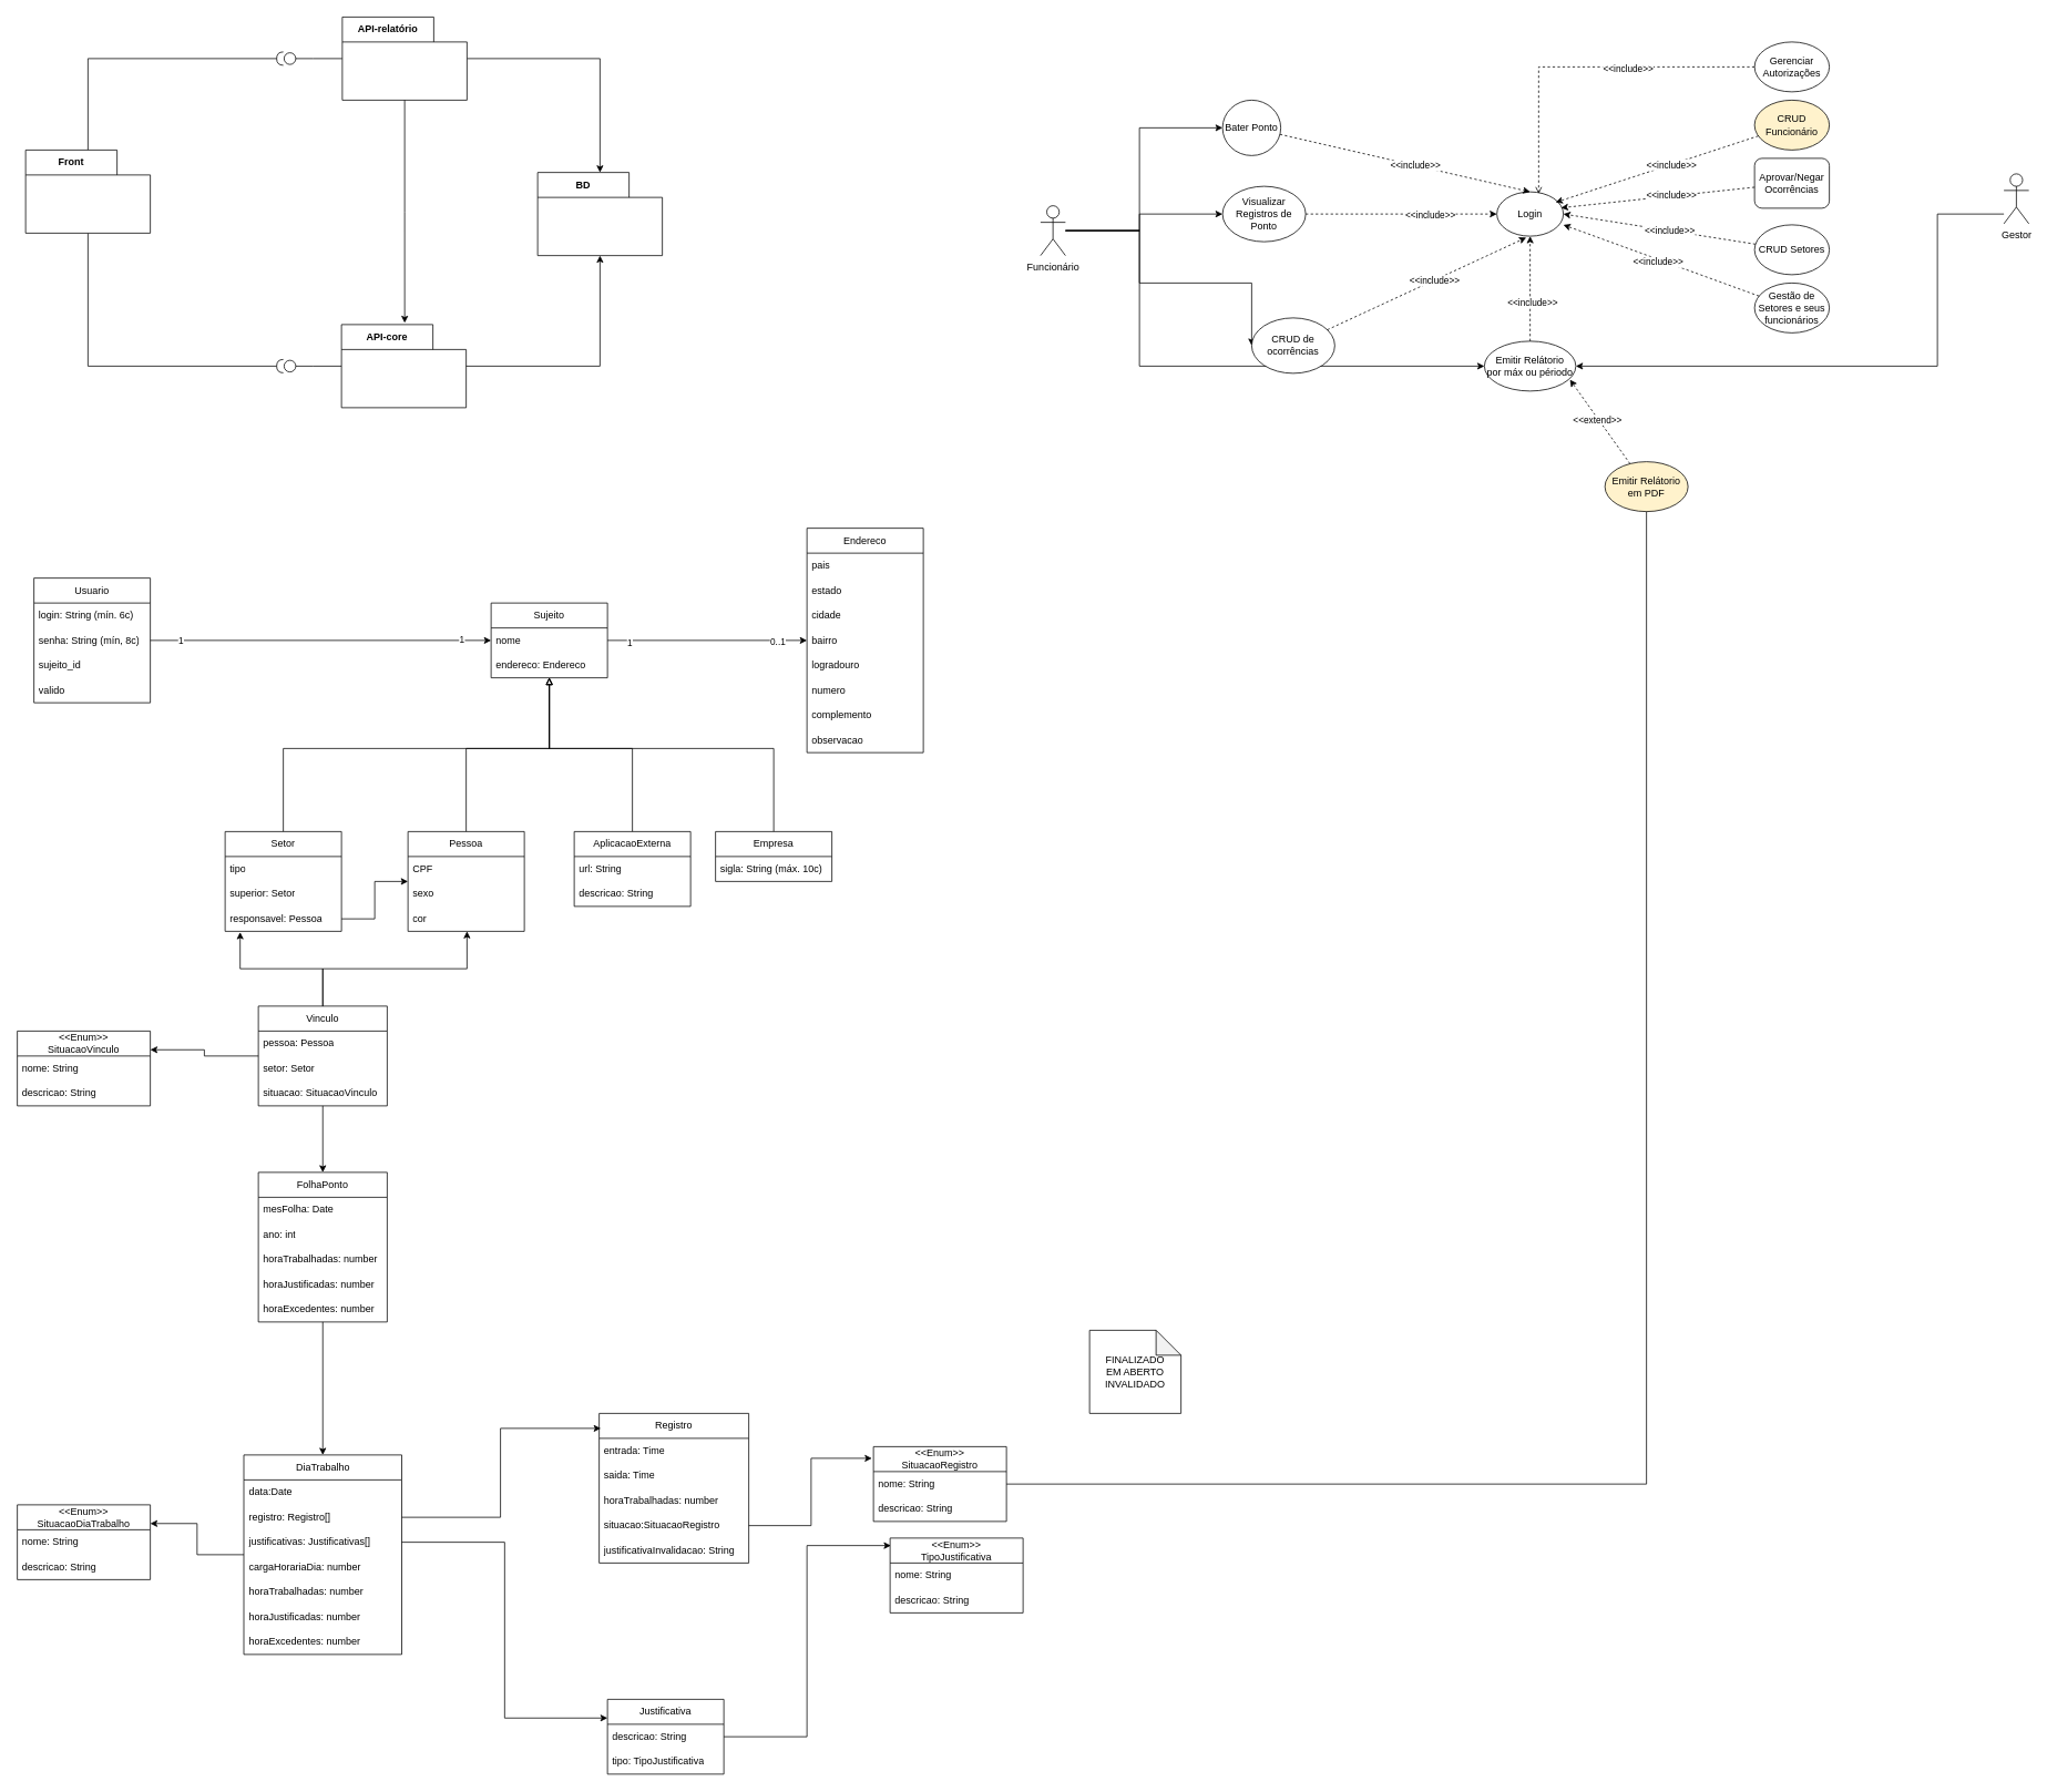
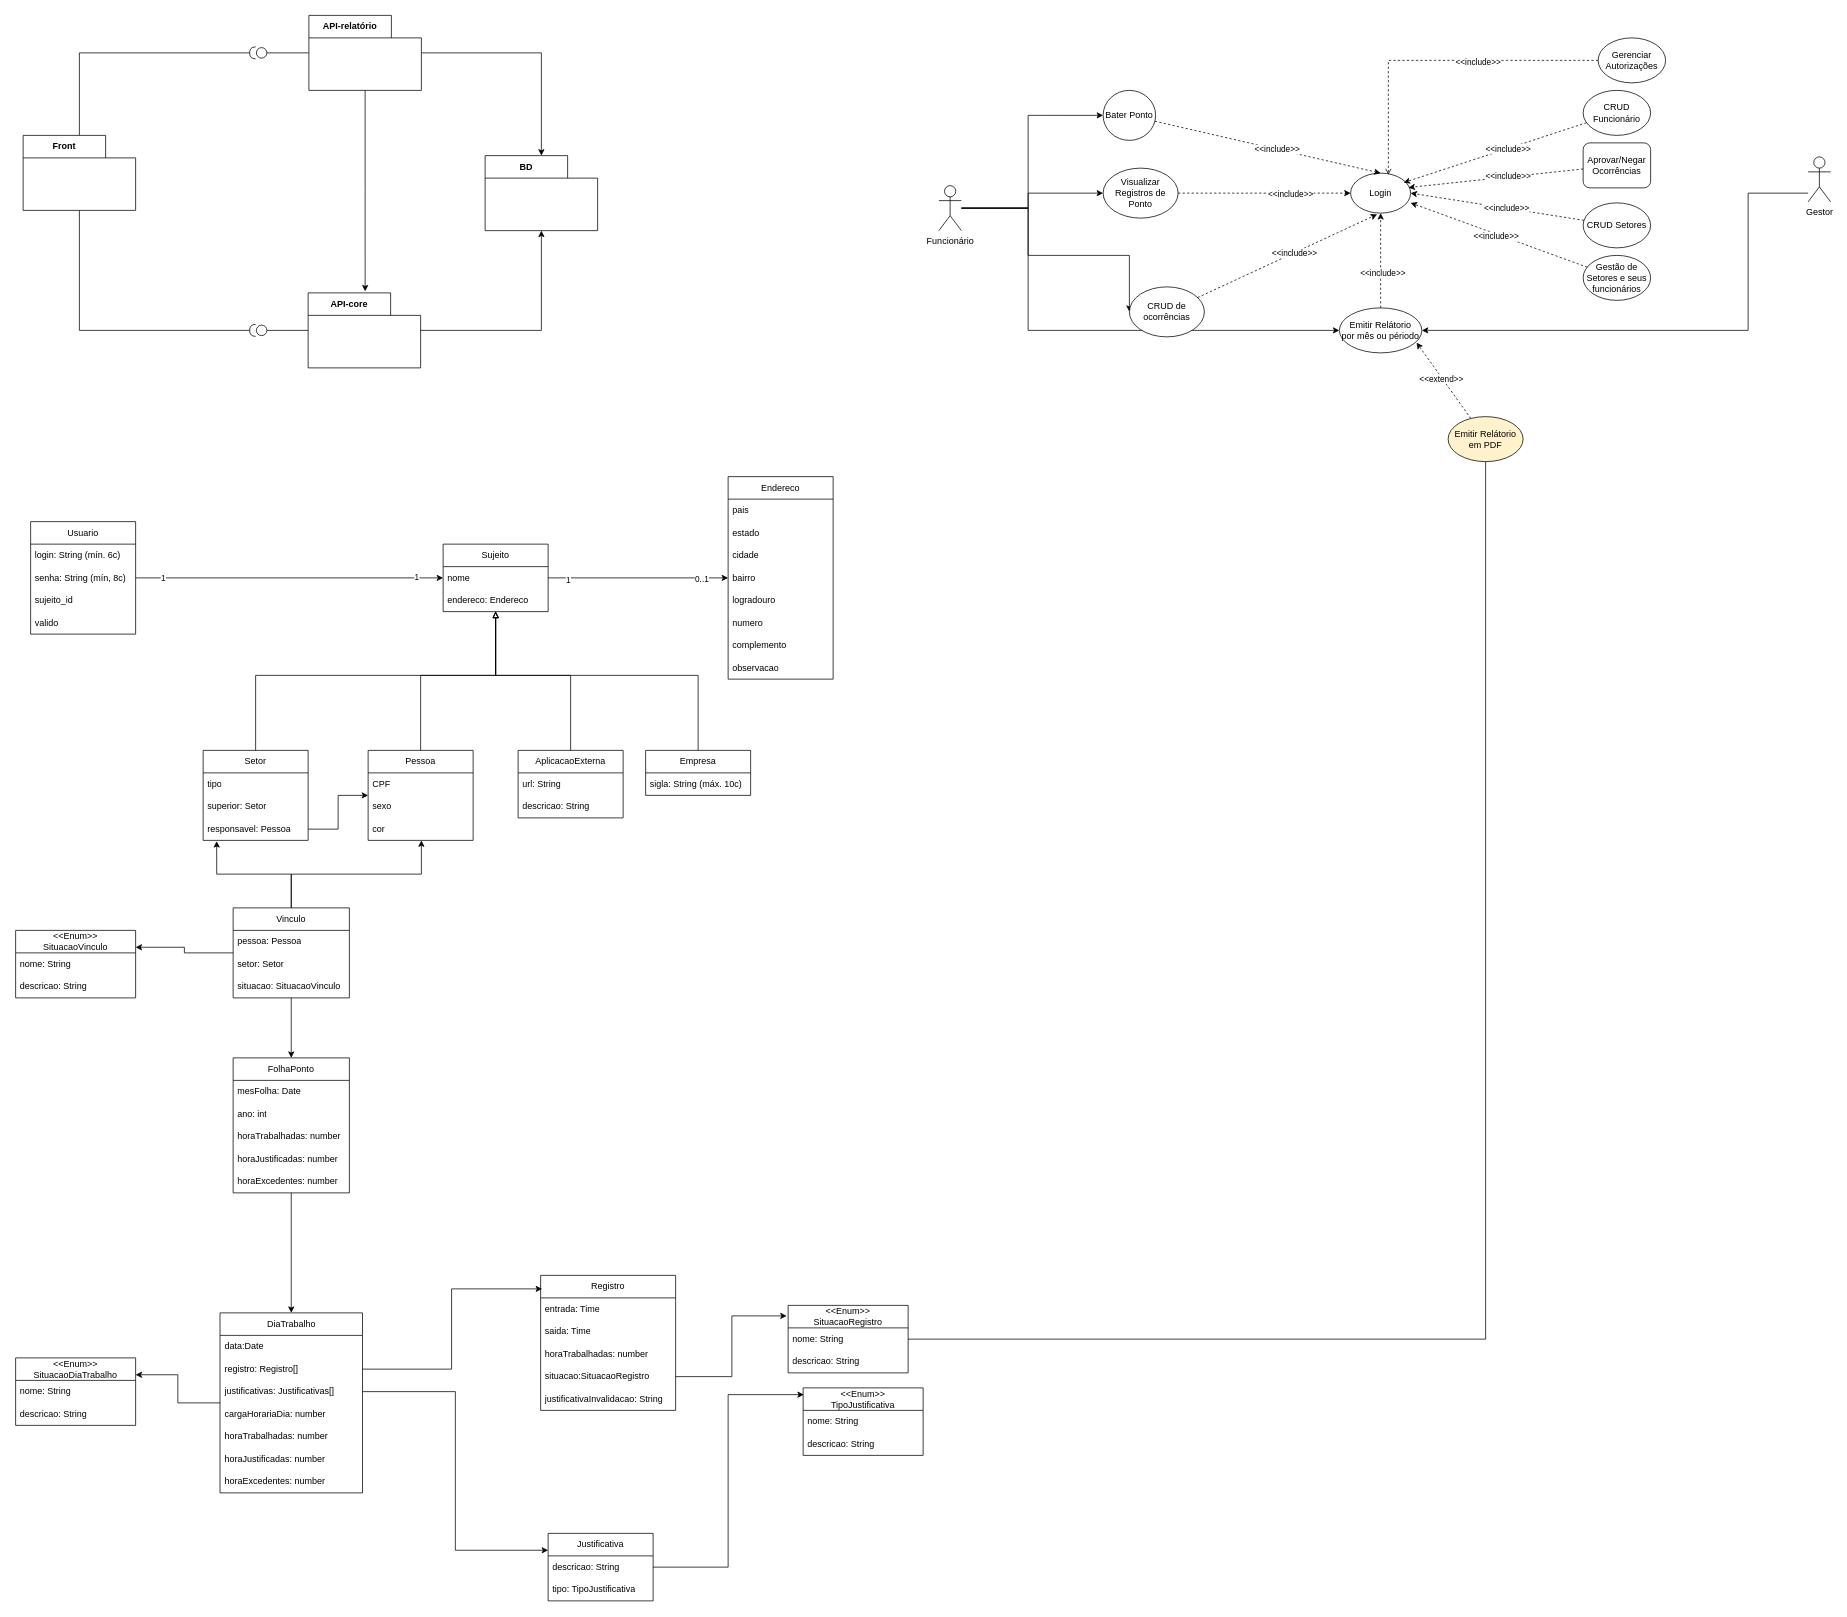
- <mxCell id="88" value="Gerenciar Autorizações" style="ellipse;whiteSpace=wrap;html=1;" parent="1" vertex="1"><mxGeometry x="2110" y="50" width="90" height="60" as="geometry" /></mxCell>
+ <mxCell id="88" value="Gerenciar Autorizações" style="ellipse;whiteSpace=wrap;html=1;" parent="1" vertex="1"><mxGeometry x="2130" y="50" width="90" height="60" as="geometry" /></mxCell>
- <mxCell id="82" value="CRUD Funcionário" style="ellipse;whiteSpace=wrap;html=1;fillColor=#fff2cc;" parent="1" vertex="1"><mxGeometry x="2110" y="120" width="90" height="60" as="geometry" /></mxCell>
+ <mxCell id="82" value="CRUD Funcionário" style="ellipse;whiteSpace=wrap;html=1;" parent="1" vertex="1"><mxGeometry x="2110" y="120" width="90" height="60" as="geometry" /></mxCell>
- <mxCell id="76" value="Emitir Relátorio&lt;div&gt;por máx ou périodo&lt;/div&gt;" style="ellipse;whiteSpace=wrap;html=1;" parent="1" vertex="1"><mxGeometry x="1785" y="410" width="110" height="60" as="geometry" /></mxCell>
+ <mxCell id="76" value="Emitir Relátorio&lt;div&gt;por mês ou périodo&lt;/div&gt;" style="ellipse;whiteSpace=wrap;html=1;" parent="1" vertex="1"><mxGeometry x="1785" y="410" width="110" height="60" as="geometry" /></mxCell>
- <mxCell id="112" value="FINALIZADO&lt;br&gt;&lt;div&gt;EM ABERTO&lt;/div&gt;&lt;div&gt;INVALIDADO&lt;/div&gt;" style="shape=note;whiteSpace=wrap;html=1;backgroundOutline=1;darkOpacity=0.05;" vertex="1" parent="1"><mxGeometry x="1310" y="1600" width="110" height="100" as="geometry" /></mxCell>
